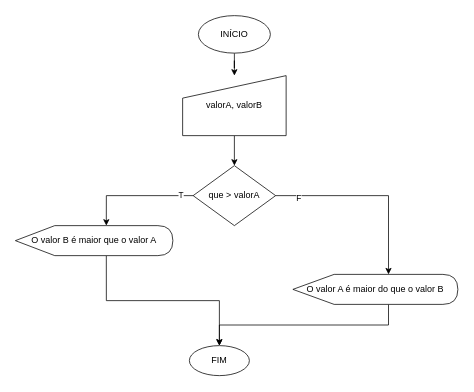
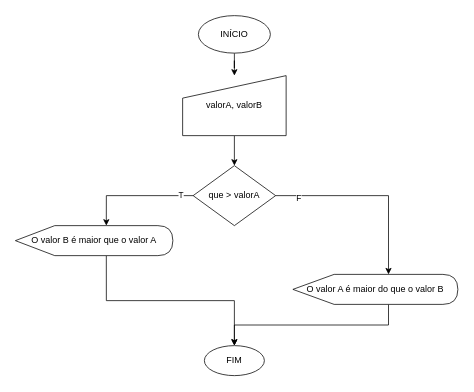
- <mxCell id="15" value="FIM" style="ellipse;whiteSpace=wrap;html=1;" vertex="1" parent="1"><mxGeometry x="252" y="460" width="80" height="40" as="geometry" /></mxCell>
+ <mxCell id="15" value="FIM" style="ellipse;whiteSpace=wrap;html=1;" vertex="1" parent="1"><mxGeometry x="272" y="460" width="80" height="40" as="geometry" /></mxCell>
